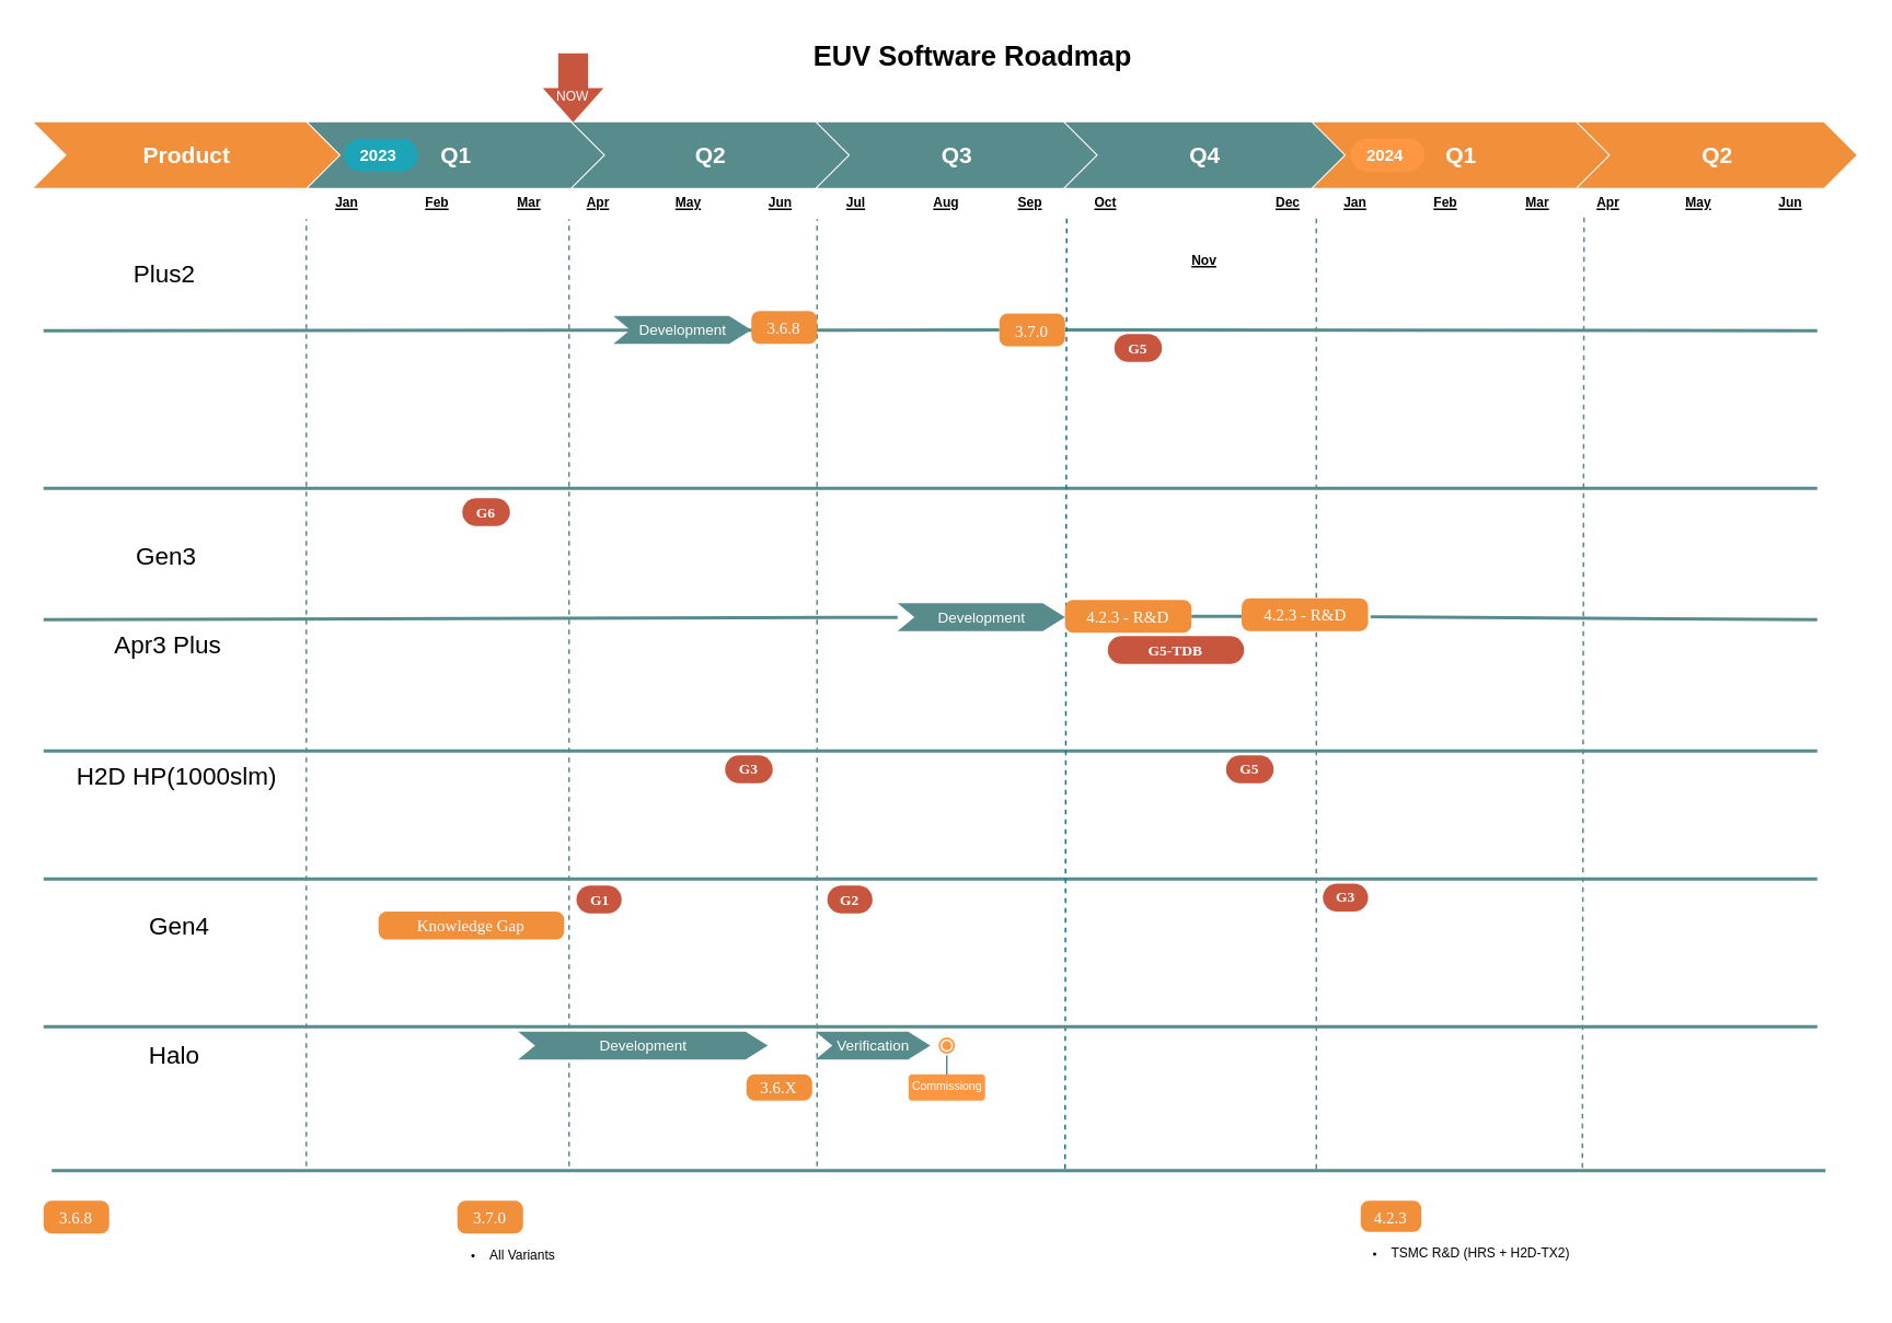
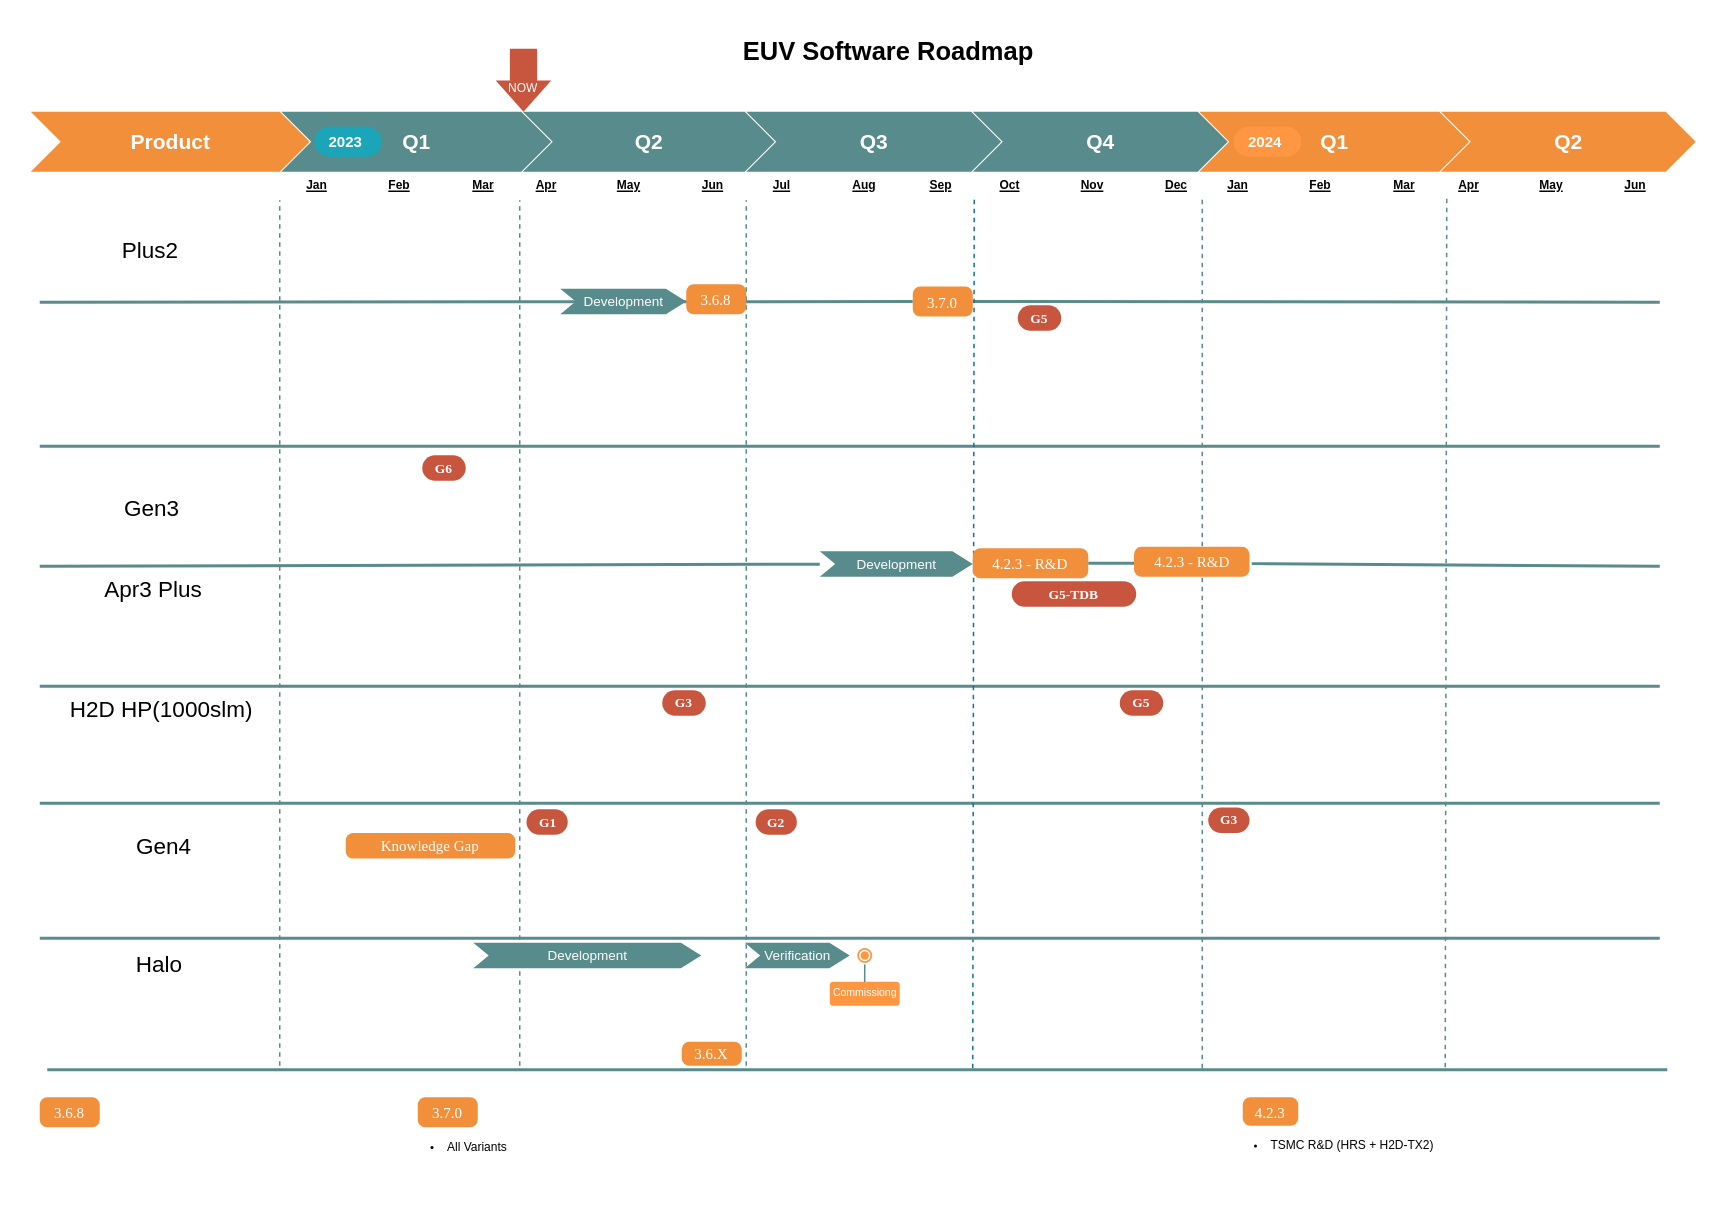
- <mxCell id="48" value="Nov" style="rounded=1;whiteSpace=wrap;html=1;labelBackgroundColor=none;strokeColor=none;fontFamily=Helvetica;fontSize=8;fontColor=#000000;fillColor=none;fontStyle=5" vertex="1" parent="1"><mxGeometry x="704" y="149" width="58" height="17" as="geometry" /></mxCell>
+ <mxCell id="48" value="Nov" style="rounded=1;whiteSpace=wrap;html=1;labelBackgroundColor=none;strokeColor=none;fontFamily=Helvetica;fontSize=8;fontColor=#000000;fillColor=none;fontStyle=5" vertex="1" parent="1"><mxGeometry x="699" y="114" width="58" height="17" as="geometry" /></mxCell>
- <mxCell id="30" value="3.6.X" style="html=1;shadow=0;dashed=0;shape=mxgraph.bootstrap.rrect;rSize=5;strokeColor=none;strokeWidth=1;fillColor=#F28f3b;fontColor=#FFFFFF;whiteSpace=wrap;align=center;verticalAlign=middle;spacingLeft=0;fontStyle=0;fontSize=10;spacing=5;fontFamily=Verdana;labelBackgroundColor=none;" vertex="1" parent="1"><mxGeometry x="454" y="654" width="40" height="16" as="geometry" /></mxCell>
+ <mxCell id="30" value="3.6.X" style="html=1;shadow=0;dashed=0;shape=mxgraph.bootstrap.rrect;rSize=5;strokeColor=none;strokeWidth=1;fillColor=#F28f3b;fontColor=#FFFFFF;whiteSpace=wrap;align=center;verticalAlign=middle;spacingLeft=0;fontStyle=0;fontSize=10;spacing=5;fontFamily=Verdana;labelBackgroundColor=none;" vertex="1" parent="1"><mxGeometry x="454" y="694" width="40" height="16" as="geometry" /></mxCell>
